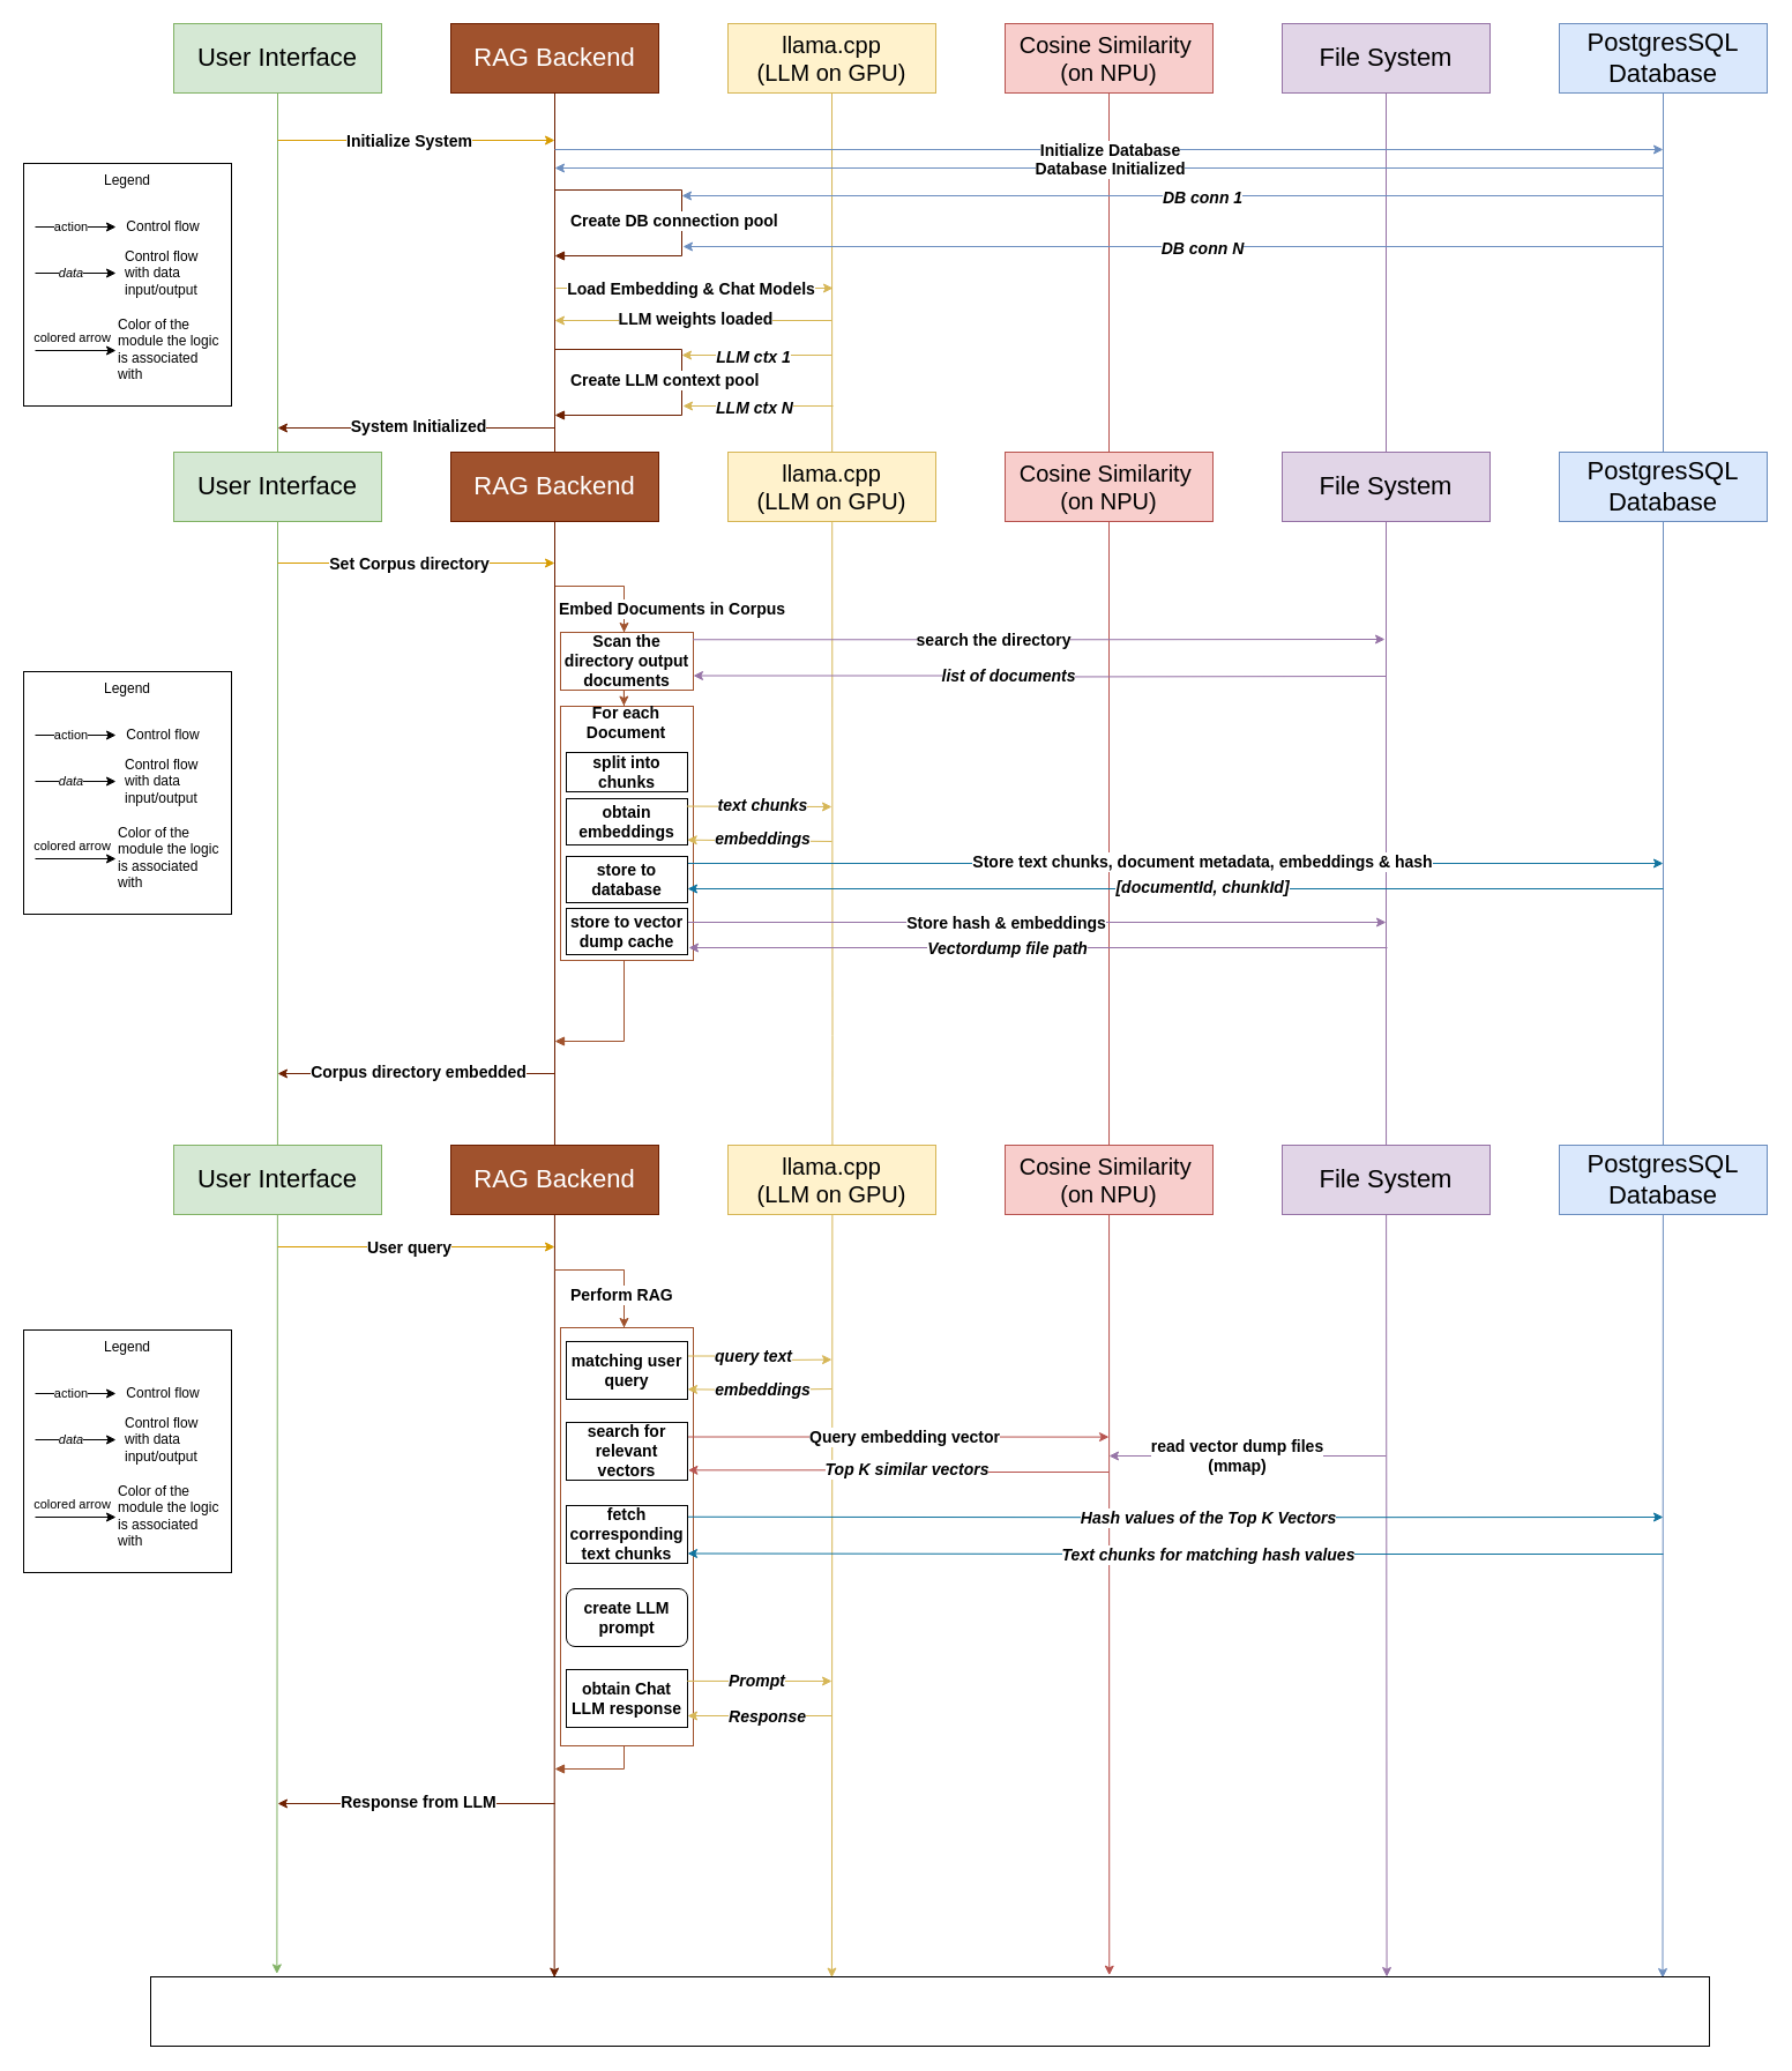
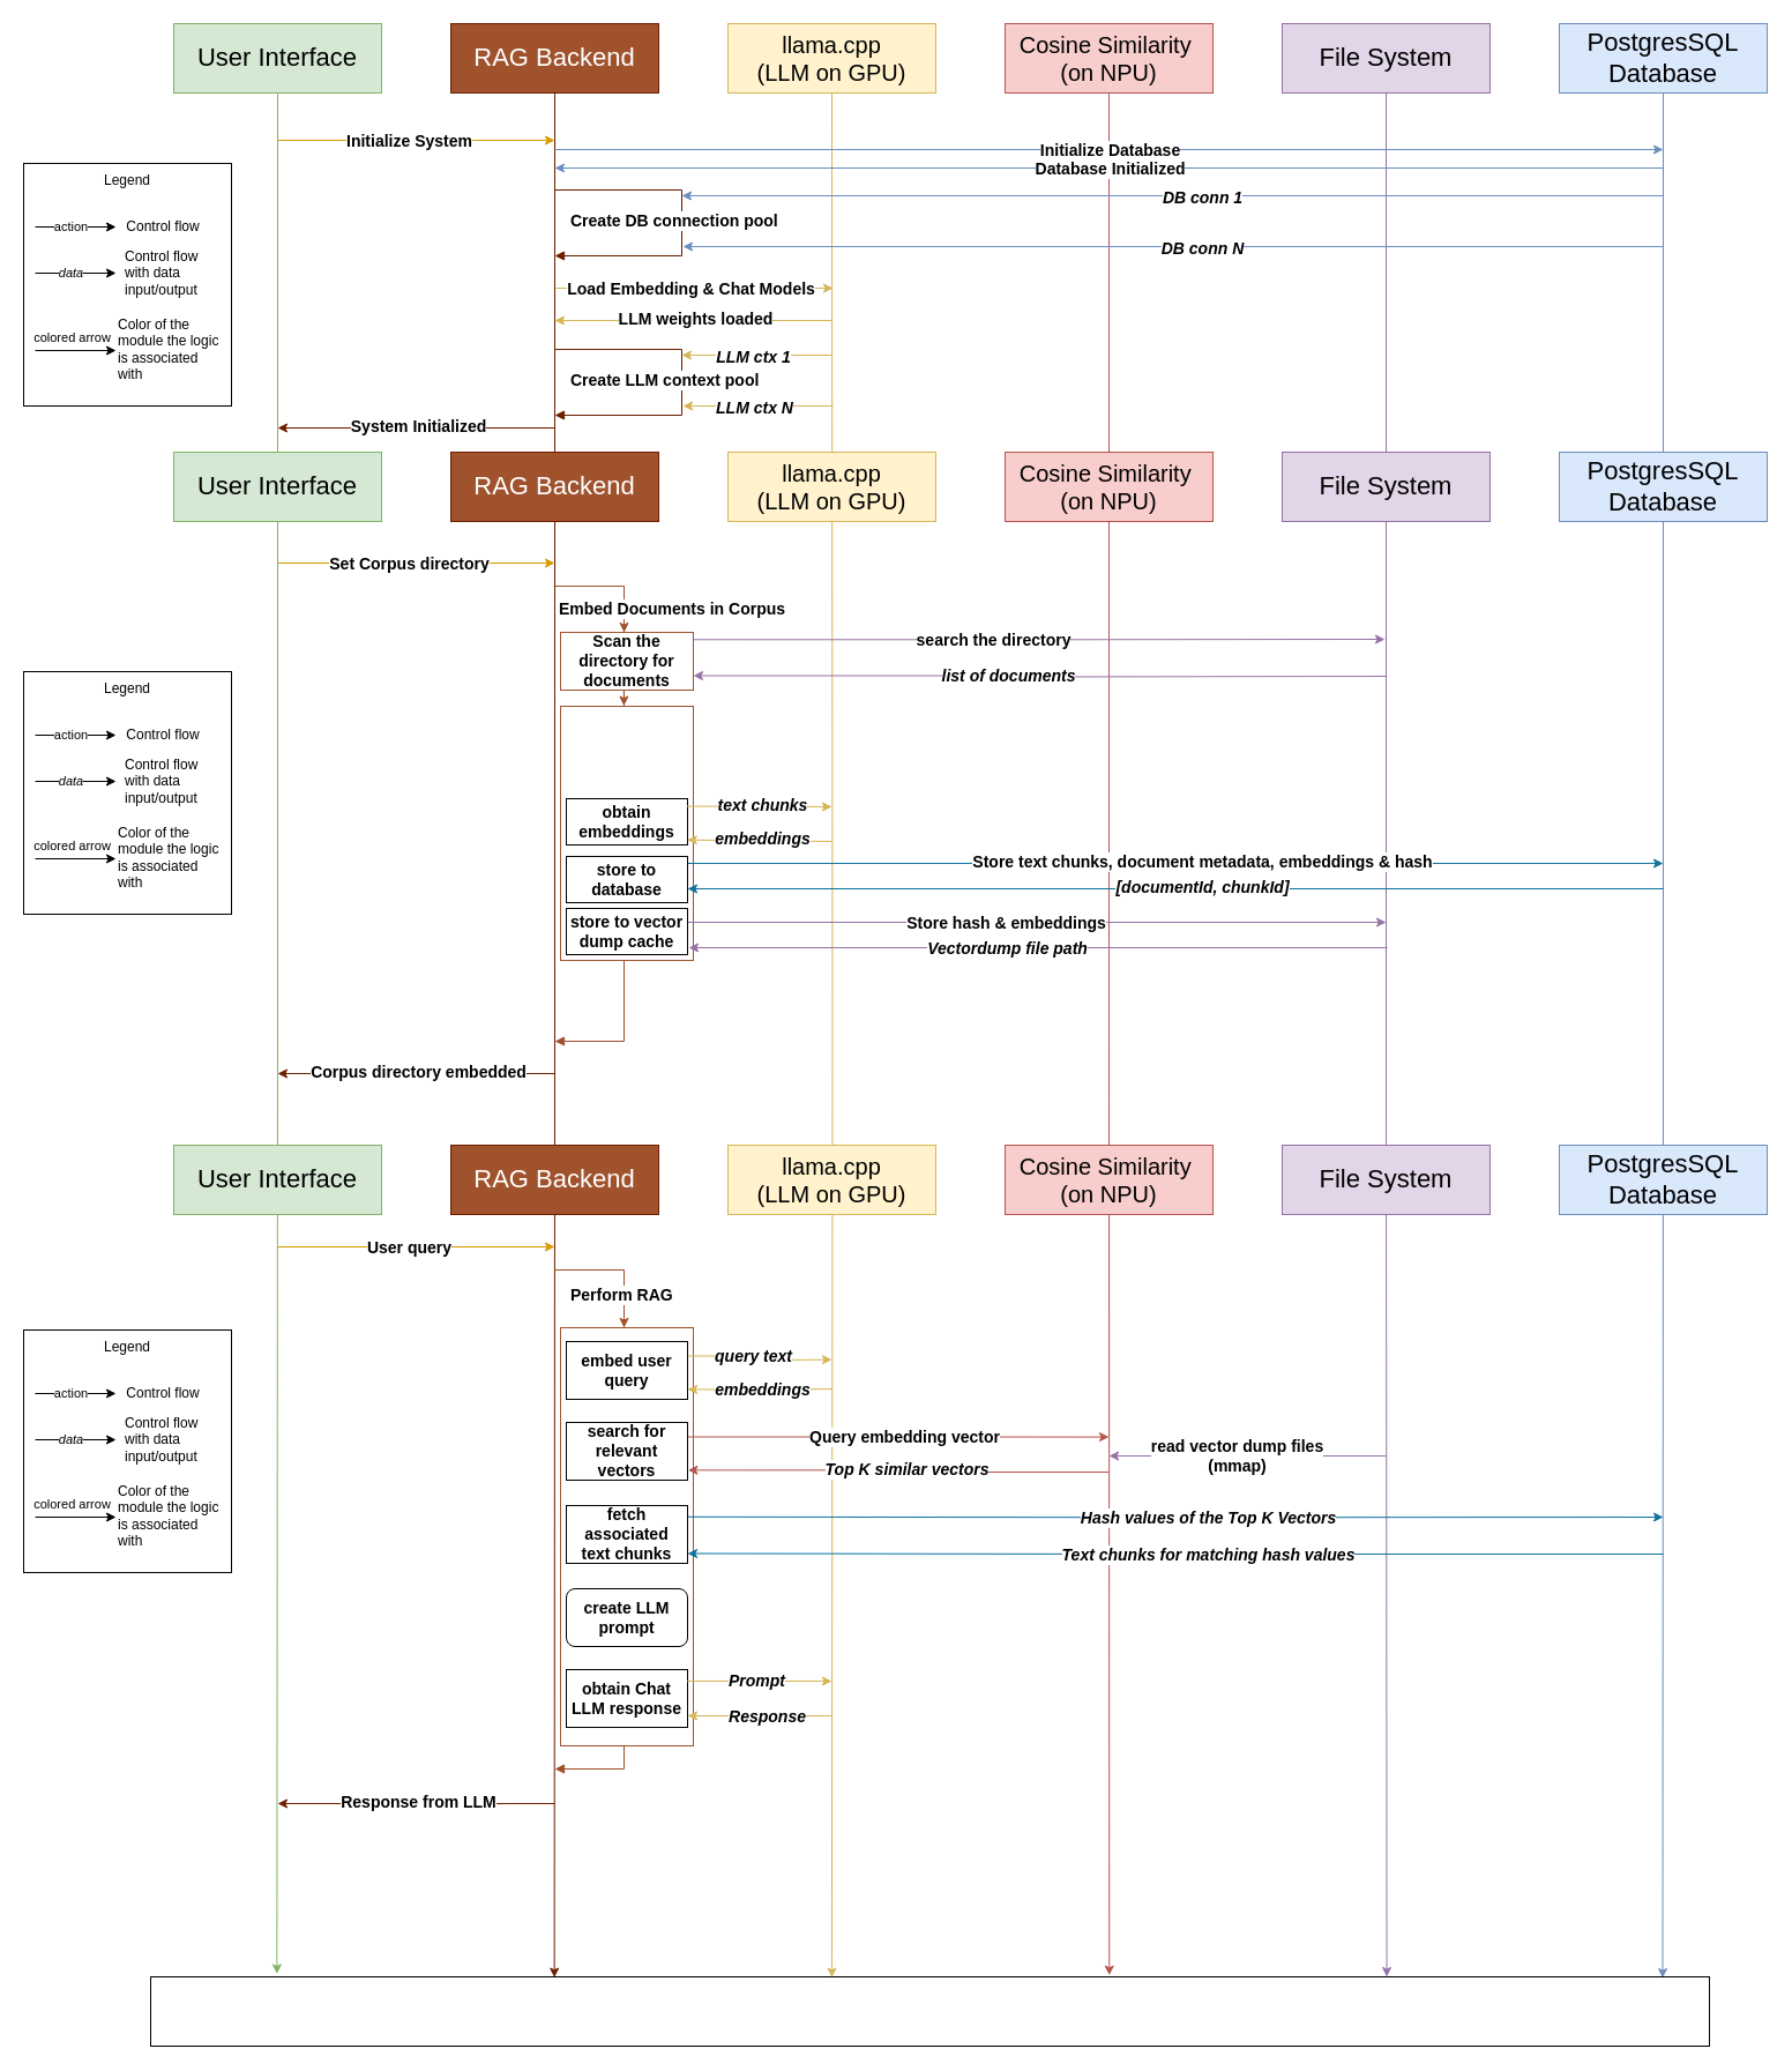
- <mxCell id="35" value="Scan the directory output documents" style="rounded=0;whiteSpace=wrap;html=1;strokeColor=#A0522D;fontStyle=1;fontSize=14;" parent="1" vertex="1"><mxGeometry x="485" y="547" width="115" height="50" as="geometry" /></mxCell>
+ <mxCell id="35" value="Scan the directory for documents" style="rounded=0;whiteSpace=wrap;html=1;strokeColor=#A0522D;fontStyle=1;fontSize=14;" parent="1" vertex="1"><mxGeometry x="485" y="547" width="115" height="50" as="geometry" /></mxCell>
- <mxCell id="36" value="For each &lt;br&gt;Document" style="text;html=1;strokeColor=none;fillColor=none;align=center;verticalAlign=middle;whiteSpace=wrap;rounded=0;fontStyle=1;fontSize=14;" parent="1" vertex="1"><mxGeometry x="487" y="615" width="110" height="20" as="geometry" /></mxCell>
- <mxCell id="37" value="split into chunks" style="rounded=0;whiteSpace=wrap;html=1;fontStyle=1;fontSize=14;" parent="1" vertex="1"><mxGeometry x="490" y="651" width="105" height="34" as="geometry" /></mxCell>
- <mxCell id="63" value="&lt;font style=&quot;font-size: 14px;&quot;&gt;matching user query&lt;/font&gt;" style="rounded=0;whiteSpace=wrap;html=1;fontStyle=1;fontSize=14;" parent="1" vertex="1"><mxGeometry x="490" y="1161" width="105" height="50" as="geometry" /></mxCell>
+ <mxCell id="63" value="&lt;font style=&quot;font-size: 14px;&quot;&gt;embed user query&lt;/font&gt;" style="rounded=0;whiteSpace=wrap;html=1;fontStyle=1;fontSize=14;" parent="1" vertex="1"><mxGeometry x="490" y="1161" width="105" height="50" as="geometry" /></mxCell>
- <mxCell id="69" value="&lt;font style=&quot;font-size: 14px;&quot;&gt;fetch corresponding &lt;br style=&quot;font-size: 14px;&quot;&gt;text chunks&lt;/font&gt;" style="rounded=0;whiteSpace=wrap;html=1;fontStyle=1;fontSize=14;" parent="1" vertex="1"><mxGeometry x="490" y="1303" width="105" height="50" as="geometry" /></mxCell>
+ <mxCell id="69" value="&lt;font style=&quot;font-size: 14px;&quot;&gt;fetch associated &lt;br style=&quot;font-size: 14px;&quot;&gt;text chunks&lt;/font&gt;" style="rounded=0;whiteSpace=wrap;html=1;fontStyle=1;fontSize=14;" parent="1" vertex="1"><mxGeometry x="490" y="1303" width="105" height="50" as="geometry" /></mxCell>
